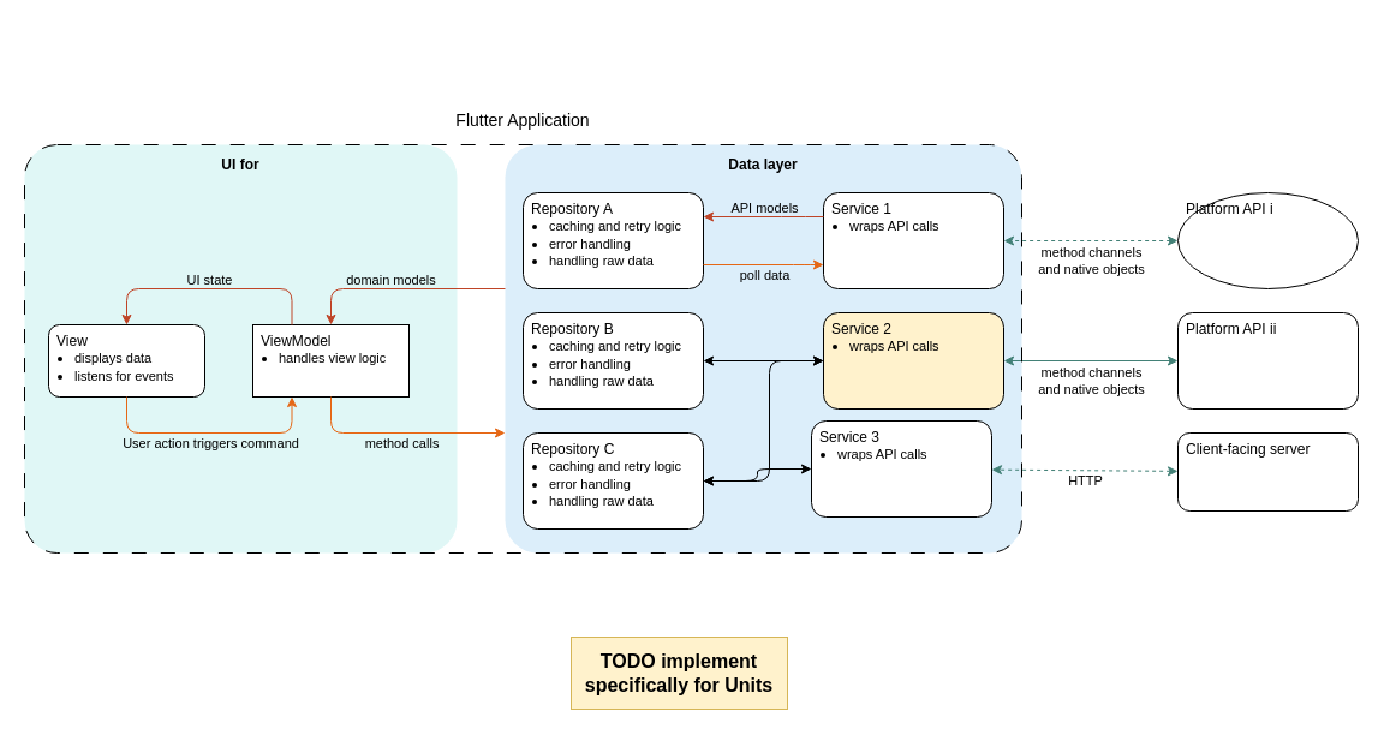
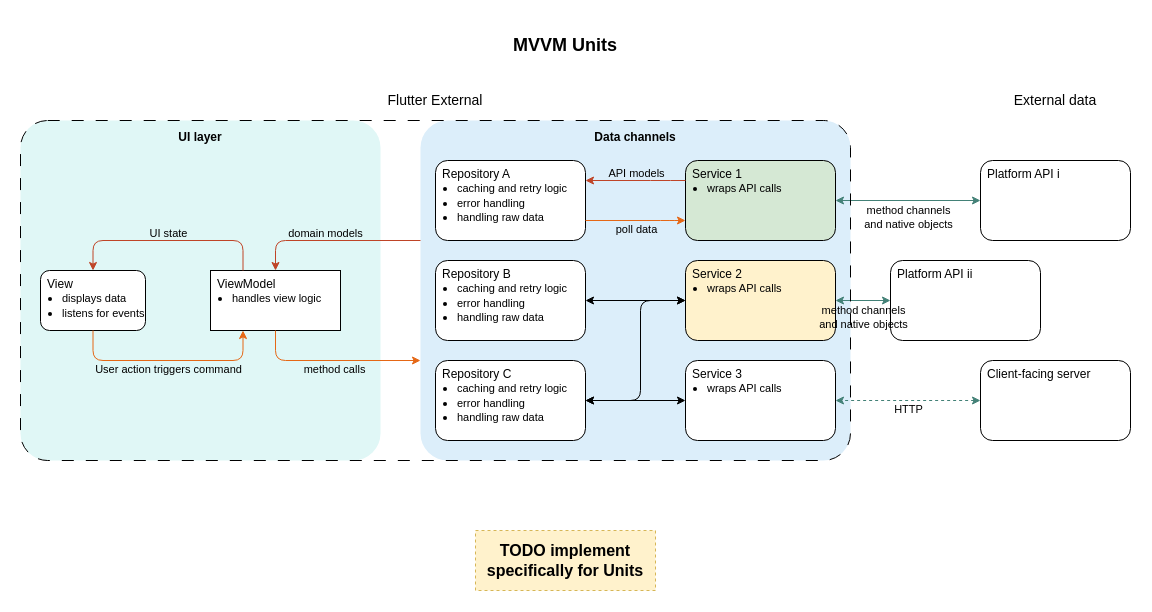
+ <mxCell id="2" value="MVVM Units" style="text;html=1;align=center;verticalAlign=middle;whiteSpace=wrap;rounded=0;fontSize=18;fontStyle=1" parent="1" vertex="1"><mxGeometry x="490" width="150" height="50" as="geometry" y="20" /></mxCell>
- <mxCell id="40" value="Flutter Application" style="text;html=1;align=center;verticalAlign=middle;whiteSpace=wrap;rounded=0;fontSize=14;" vertex="1" parent="38"><mxGeometry x="355" y="90" width="160" height="20" as="geometry" /></mxCell>
+ <mxCell id="40" value="Flutter External" style="text;html=1;align=center;verticalAlign=middle;whiteSpace=wrap;rounded=0;fontSize=14;" vertex="1" parent="38"><mxGeometry x="355" y="90" width="160" height="20" as="geometry" /></mxCell>
+ <mxCell id="41" value="External data" style="text;html=1;align=center;verticalAlign=middle;whiteSpace=wrap;rounded=0;fontSize=14;" vertex="1" parent="38"><mxGeometry x="1005" y="90" width="100" height="20" as="geometry" /></mxCell>
- <mxCell id="4" value="UI for" style="rounded=1;whiteSpace=wrap;html=1;fillColor=light-dark(#e0f7f6, #1f2f1e);dashed=1;dashPattern=12 12;verticalAlign=top;labelPosition=center;verticalLabelPosition=middle;align=center;spacing=5;fontSize=12;strokeColor=none;arcSize=8;fontStyle=1;spacingTop=0;" vertex="1" parent="3"><mxGeometry x="20" y="120" width="360" height="340" as="geometry" /></mxCell>
+ <mxCell id="4" value="UI layer" style="rounded=1;whiteSpace=wrap;html=1;fillColor=light-dark(#e0f7f6, #1f2f1e);dashed=1;dashPattern=12 12;verticalAlign=top;labelPosition=center;verticalLabelPosition=middle;align=center;spacing=5;fontSize=12;strokeColor=none;arcSize=8;fontStyle=1;spacingTop=0;" vertex="1" parent="3"><mxGeometry x="20" y="120" width="360" height="340" as="geometry" /></mxCell>
- <mxCell id="5" value="Data layer" style="rounded=1;whiteSpace=wrap;html=1;fillColor=light-dark(#dceefa, #1f2f1e);dashed=1;dashPattern=12 12;verticalAlign=top;labelPosition=center;verticalLabelPosition=middle;align=center;spacing=5;fontSize=12;strokeColor=none;arcSize=8;fontStyle=1;spacingTop=0;" vertex="1" parent="3"><mxGeometry x="420" y="120" width="430" height="340" as="geometry" /></mxCell>
+ <mxCell id="5" value="Data channels" style="rounded=1;whiteSpace=wrap;html=1;fillColor=light-dark(#dceefa, #1f2f1e);dashed=1;dashPattern=12 12;verticalAlign=top;labelPosition=center;verticalLabelPosition=middle;align=center;spacing=5;fontSize=12;strokeColor=none;arcSize=8;fontStyle=1;spacingTop=0;" vertex="1" parent="3"><mxGeometry x="420" y="120" width="430" height="340" as="geometry" /></mxCell>
- <mxCell id="11" value="Service 1&lt;div&gt;&lt;ul style=&quot;padding-left: 15px; margin-top: 0px;&quot;&gt;&lt;li&gt;&lt;span style=&quot;font-size: 11px;&quot;&gt;wraps API calls&lt;/span&gt;&lt;/li&gt;&lt;/ul&gt;&lt;/div&gt;" style="rounded=1;whiteSpace=wrap;html=1;align=left;verticalAlign=top;spacingLeft=5;" vertex="1" parent="3"><mxGeometry x="685" y="160" width="150" height="80" as="geometry" /></mxCell>
+ <mxCell id="11" value="Service 1&lt;div&gt;&lt;ul style=&quot;padding-left: 15px; margin-top: 0px;&quot;&gt;&lt;li&gt;&lt;span style=&quot;font-size: 11px;&quot;&gt;wraps API calls&lt;/span&gt;&lt;/li&gt;&lt;/ul&gt;&lt;/div&gt;" style="rounded=1;whiteSpace=wrap;html=1;align=left;verticalAlign=top;spacingLeft=5;fillColor=#d5e8d4;" vertex="1" parent="3"><mxGeometry x="685" y="160" width="150" height="80" as="geometry" /></mxCell>
- <mxCell id="32" value="" style="endArrow=classic;html=1;rounded=1;elbow=vertical;strokeWidth=1;startArrow=classic;startFill=1;strokeColor=light-dark(#438177, #ededed);dashed=1;" edge="1" parent="3" source="14" target="11"><mxGeometry width="50" height="50" relative="1" as="geometry"><mxPoint x="958" y="90" as="sourcePoint" /><mxPoint x="820" y="90" as="targetPoint" /></mxGeometry></mxCell>
+ <mxCell id="32" value="" style="endArrow=classic;html=1;rounded=1;elbow=vertical;strokeWidth=1;startArrow=classic;startFill=1;strokeColor=light-dark(#438177, #ededed);" edge="1" parent="3" source="14" target="11"><mxGeometry width="50" height="50" relative="1" as="geometry"><mxPoint x="958" y="90" as="sourcePoint" /><mxPoint x="820" y="90" as="targetPoint" /></mxGeometry></mxCell>
- <mxCell id="14" value="Platform API i" style="ellipse;whiteSpace=wrap;html=1;align=left;verticalAlign=top;spacingLeft=5;" vertex="1" parent="3"><mxGeometry x="980" y="160" width="150" height="80" as="geometry" /></mxCell>
+ <mxCell id="14" value="Platform API i" style="rounded=1;whiteSpace=wrap;html=1;align=left;verticalAlign=top;spacingLeft=5;" vertex="1" parent="3"><mxGeometry x="980" y="160" width="150" height="80" as="geometry" /></mxCell>
- <mxCell id="6" value="View&lt;div&gt;&lt;ul style=&quot;padding-left: 15px; margin-top: 0px;&quot;&gt;&lt;li&gt;&lt;span style=&quot;background-color: transparent; color: light-dark(rgb(0, 0, 0), rgb(255, 255, 255));&quot;&gt;&lt;font style=&quot;font-size: 11px;&quot;&gt;displays data&lt;/font&gt;&lt;/span&gt;&lt;/li&gt;&lt;li&gt;&lt;span style=&quot;background-color: transparent; color: light-dark(rgb(0, 0, 0), rgb(255, 255, 255));&quot;&gt;&lt;font style=&quot;font-size: 11px;&quot;&gt;listens for events&lt;/font&gt;&lt;/span&gt;&lt;/li&gt;&lt;/ul&gt;&lt;/div&gt;" style="rounded=1;whiteSpace=wrap;html=1;align=left;verticalAlign=top;spacingLeft=5;" vertex="1" parent="3"><mxGeometry x="40" y="270" width="130" height="60" as="geometry" /></mxCell>
+ <mxCell id="6" value="View&lt;div&gt;&lt;ul style=&quot;padding-left: 15px; margin-top: 0px;&quot;&gt;&lt;li&gt;&lt;span style=&quot;background-color: transparent; color: light-dark(rgb(0, 0, 0), rgb(255, 255, 255));&quot;&gt;&lt;font style=&quot;font-size: 11px;&quot;&gt;displays data&lt;/font&gt;&lt;/span&gt;&lt;/li&gt;&lt;li&gt;&lt;span style=&quot;background-color: transparent; color: light-dark(rgb(0, 0, 0), rgb(255, 255, 255));&quot;&gt;&lt;font style=&quot;font-size: 11px;&quot;&gt;listens for events&lt;/font&gt;&lt;/span&gt;&lt;/li&gt;&lt;/ul&gt;&lt;/div&gt;" style="rounded=1;whiteSpace=wrap;html=1;align=left;verticalAlign=top;spacingLeft=5;" vertex="1" parent="3"><mxGeometry x="40" y="270" width="105" height="60" as="geometry" /></mxCell>
- <mxCell id="15" value="Platform API ii" style="rounded=1;whiteSpace=wrap;html=1;align=left;verticalAlign=top;spacingLeft=5;" vertex="1" parent="3"><mxGeometry x="980" y="260" width="150" height="80" as="geometry" /></mxCell>
+ <mxCell id="15" value="Platform API ii" style="rounded=1;whiteSpace=wrap;html=1;align=left;verticalAlign=top;spacingLeft=5;" vertex="1" parent="3"><mxGeometry x="890" y="260" width="150" height="80" as="geometry" /></mxCell>
- <mxCell id="13" value="Service 3&lt;div&gt;&lt;ul style=&quot;padding-left: 15px; margin-top: 0px;&quot;&gt;&lt;li&gt;&lt;span style=&quot;font-size: 11px;&quot;&gt;wraps API calls&lt;/span&gt;&lt;/li&gt;&lt;/ul&gt;&lt;/div&gt;" style="rounded=1;whiteSpace=wrap;html=1;align=left;verticalAlign=top;spacingLeft=5;" vertex="1" parent="3"><mxGeometry x="675" y="350" width="150" height="80" as="geometry" /></mxCell>
+ <mxCell id="13" value="Service 3&lt;div&gt;&lt;ul style=&quot;padding-left: 15px; margin-top: 0px;&quot;&gt;&lt;li&gt;&lt;span style=&quot;font-size: 11px;&quot;&gt;wraps API calls&lt;/span&gt;&lt;/li&gt;&lt;/ul&gt;&lt;/div&gt;" style="rounded=1;whiteSpace=wrap;html=1;align=left;verticalAlign=top;spacingLeft=5;" vertex="1" parent="3"><mxGeometry x="685" y="360" width="150" height="80" as="geometry" /></mxCell>
- <mxCell id="18" value="Client-facing server" style="rounded=1;whiteSpace=wrap;html=1;align=left;verticalAlign=top;spacingLeft=5;" vertex="1" parent="3"><mxGeometry x="980" y="360" width="150" height="65" as="geometry" /></mxCell>
+ <mxCell id="18" value="Client-facing server" style="rounded=1;whiteSpace=wrap;html=1;align=left;verticalAlign=top;spacingLeft=5;" vertex="1" parent="3"><mxGeometry x="980" y="360" width="150" height="80" as="geometry" /></mxCell>
- <mxCell id="42" value="&lt;b&gt;&lt;font style=&quot;font-size: 16px;&quot;&gt;TODO implement specifically for Units&lt;/font&gt;&lt;/b&gt;" style="rounded=0;whiteSpace=wrap;html=1;fillColor=#fff2cc;strokeColor=#d6b656;" vertex="1" parent="38"><mxGeometry x="475" y="530" width="180" height="60" as="geometry" /></mxCell>
+ <mxCell id="42" value="&lt;b&gt;&lt;font style=&quot;font-size: 16px;&quot;&gt;TODO implement specifically for Units&lt;/font&gt;&lt;/b&gt;" style="rounded=0;whiteSpace=wrap;html=1;fillColor=#fff2cc;strokeColor=#d6b656;dashed=1;" vertex="1" parent="38"><mxGeometry x="475" y="530" width="180" height="60" as="geometry" /></mxCell>
